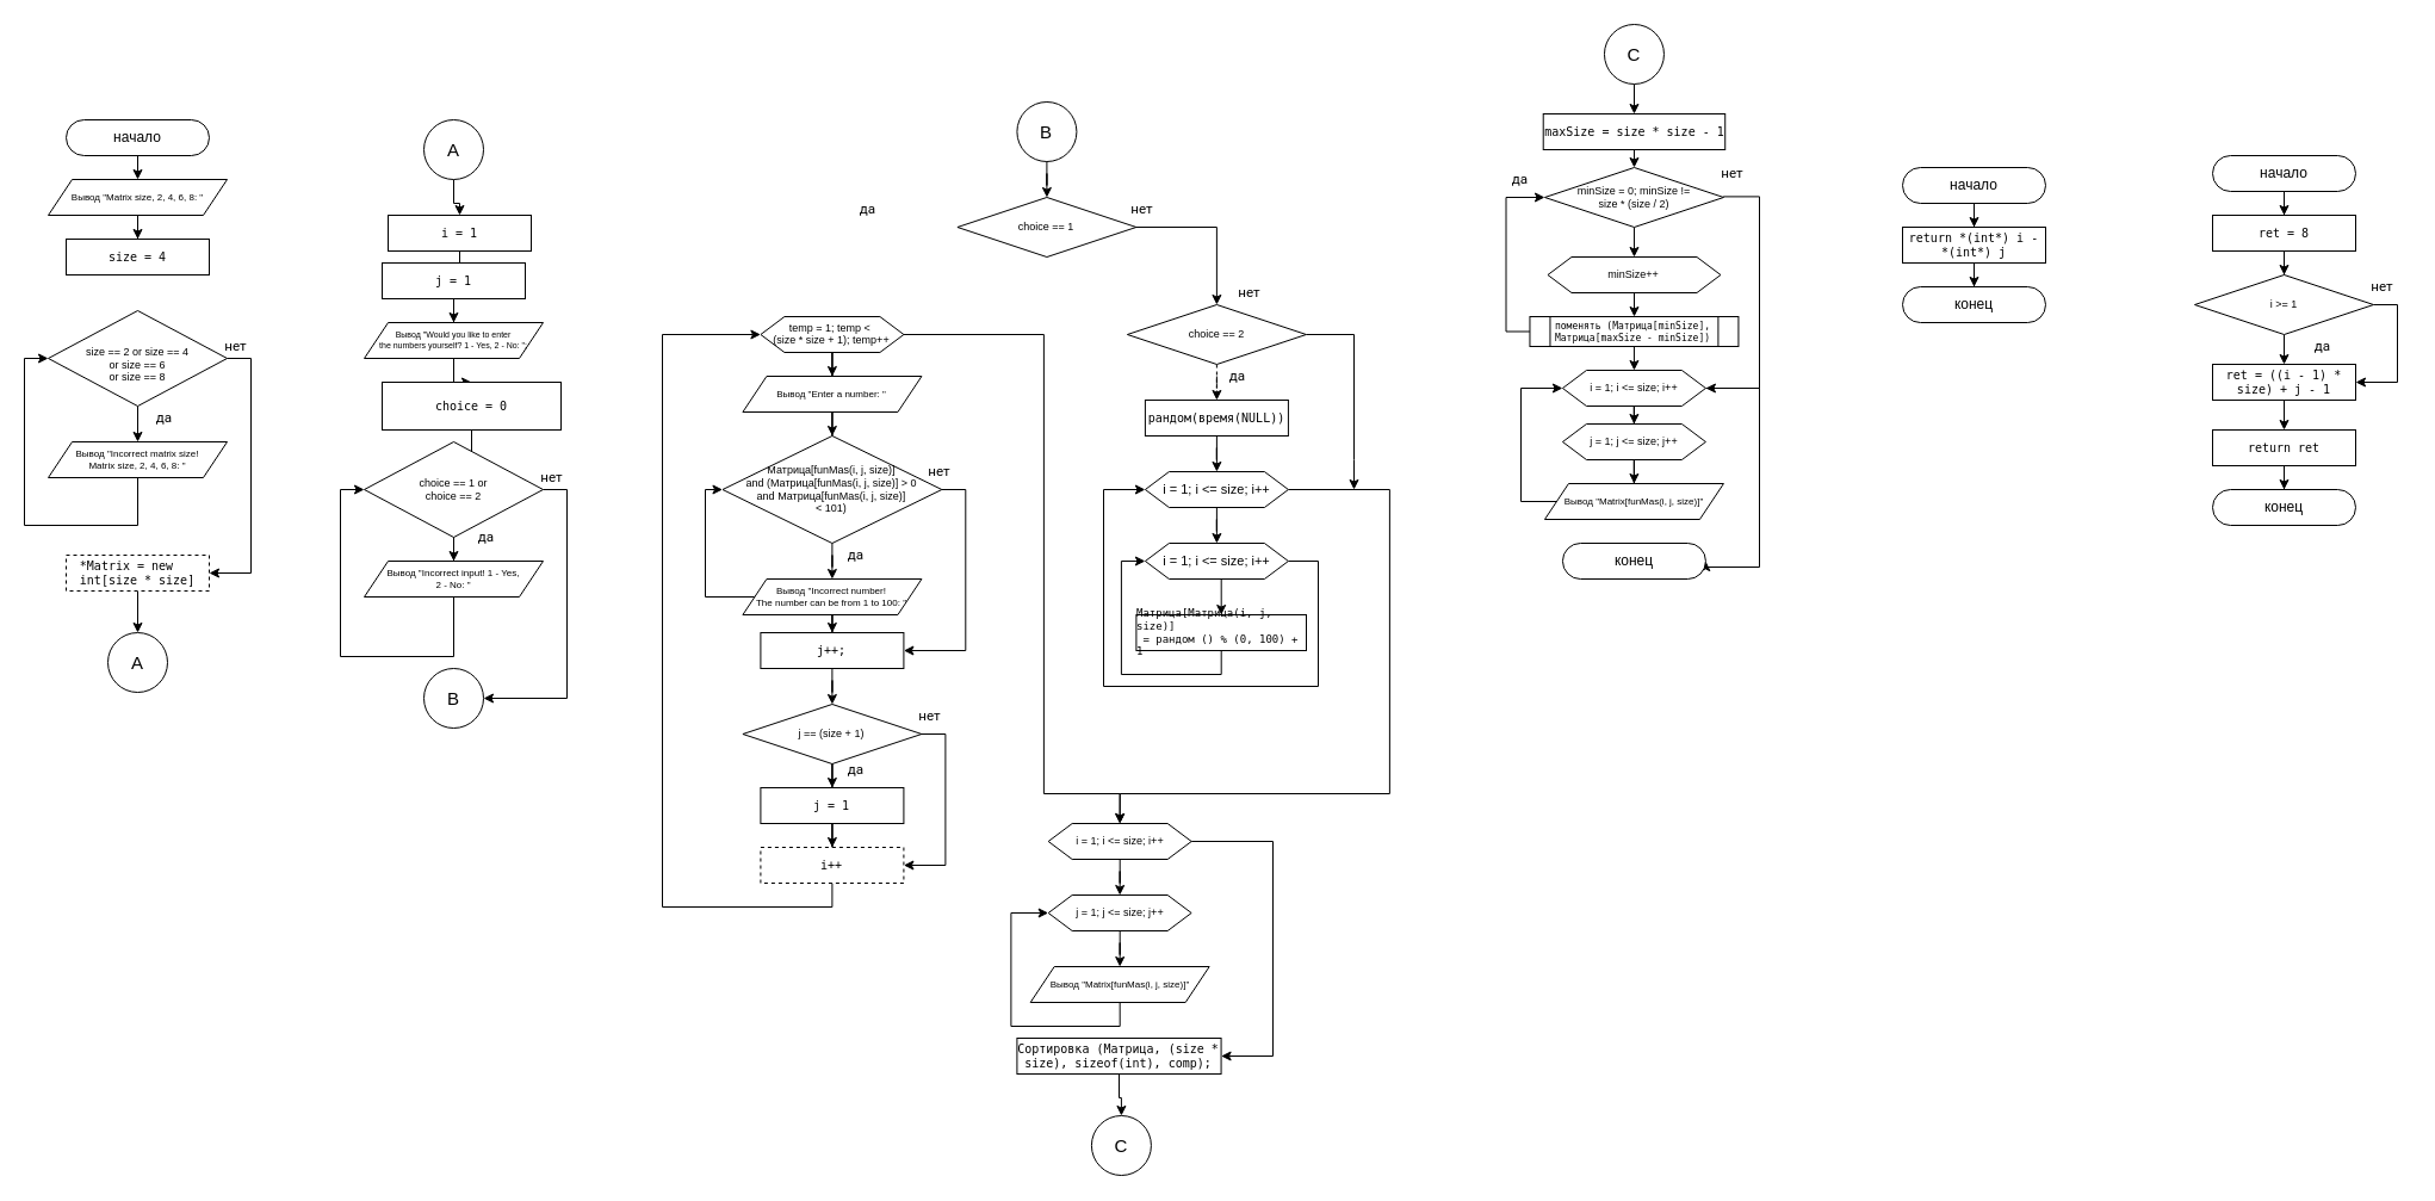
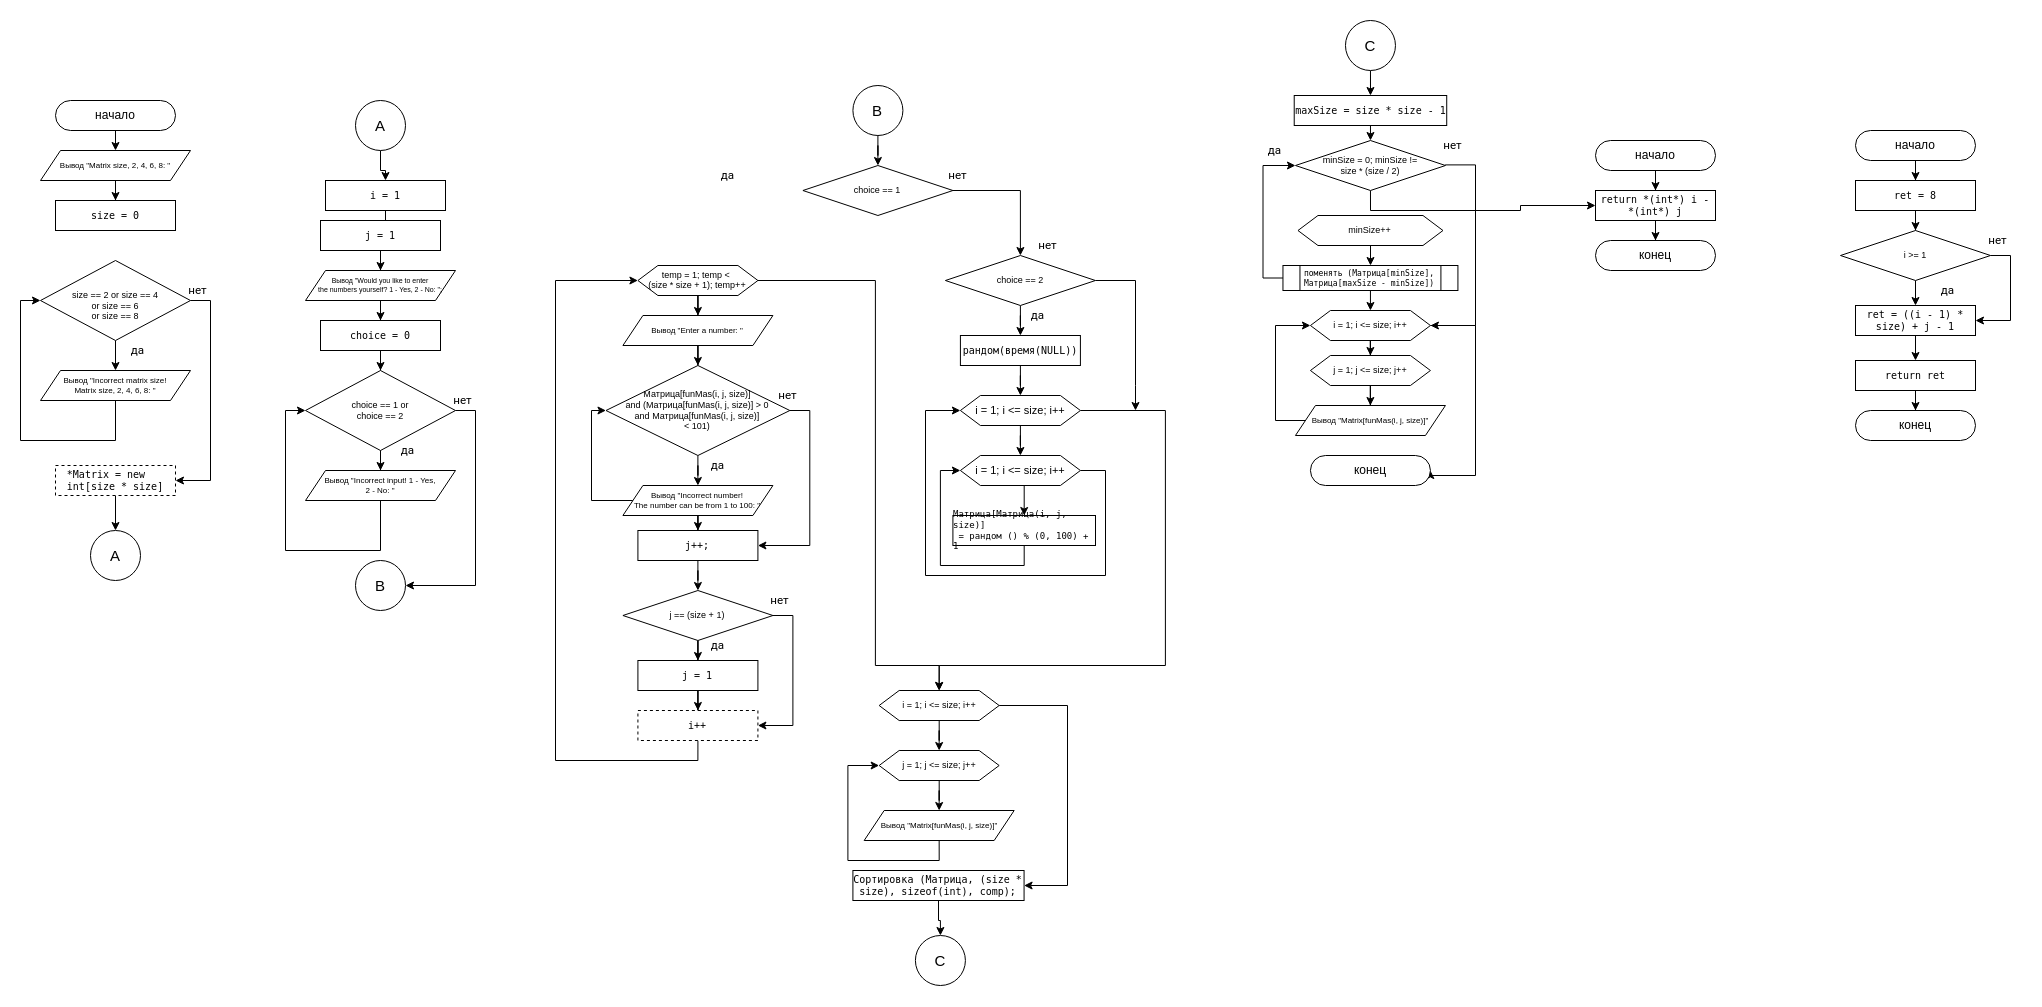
- <mxCell id="130" style="edgeStyle=orthogonalEdgeStyle;rounded=0;orthogonalLoop=1;jettySize=auto;html=1;exitX=0.5;exitY=1;exitDx=0;exitDy=0;entryX=0.5;entryY=0;entryDx=0;entryDy=0;" edge="1" parent="1" source="131" target="94"><mxGeometry relative="1" as="geometry" /></mxCell>
+ <mxCell id="130" style="edgeStyle=orthogonalEdgeStyle;rounded=0;orthogonalLoop=1;jettySize=auto;html=1;exitX=0.5;exitY=1;exitDx=0;exitDy=0;" edge="1" parent="1" source="131" target="110"><mxGeometry relative="1" as="geometry" /></mxCell>
- <mxCell id="6" value="&lt;div style=&quot;text-align: start; font-size: 10px;&quot;&gt;&lt;font face=&quot;monospace&quot; style=&quot;font-size: 10px;&quot;&gt;&lt;span style=&quot;font-size: 10px;&quot;&gt;size = 4&lt;/span&gt;&lt;/font&gt;&lt;br style=&quot;font-size: 10px;&quot;&gt;&lt;/div&gt;" style="rounded=0;whiteSpace=wrap;html=1;fontSize=10;" parent="1" vertex="1"><mxGeometry x="55" y="200" width="120" height="30" as="geometry" /></mxCell>
+ <mxCell id="6" value="&lt;div style=&quot;text-align: start; font-size: 10px;&quot;&gt;&lt;font face=&quot;monospace&quot; style=&quot;font-size: 10px;&quot;&gt;&lt;span style=&quot;font-size: 10px;&quot;&gt;size = 0&lt;/span&gt;&lt;/font&gt;&lt;br style=&quot;font-size: 10px;&quot;&gt;&lt;/div&gt;" style="rounded=0;whiteSpace=wrap;html=1;fontSize=10;" parent="1" vertex="1"><mxGeometry x="55" y="200" width="120" height="30" as="geometry" /></mxCell>
- <mxCell id="36" style="edgeStyle=orthogonalEdgeStyle;rounded=0;orthogonalLoop=1;jettySize=auto;html=1;entryX=0.5;entryY=0;entryDx=0;entryDy=0;fontSize=15;fontColor=#000000;dashed=1;" parent="1" source="38" target="43" edge="1"><mxGeometry relative="1" as="geometry" /></mxCell>
+ <mxCell id="36" style="edgeStyle=orthogonalEdgeStyle;rounded=0;orthogonalLoop=1;jettySize=auto;html=1;entryX=0.5;entryY=0;entryDx=0;entryDy=0;fontSize=15;fontColor=#000000;" parent="1" source="38" target="43" edge="1"><mxGeometry relative="1" as="geometry" /></mxCell>
- <mxCell id="23" value="&lt;div style=&quot;text-align: start;&quot;&gt;&lt;font face=&quot;monospace&quot;&gt;choice = 0&lt;/font&gt;&lt;br&gt;&lt;/div&gt;" style="rounded=0;whiteSpace=wrap;html=1;fontSize=10;" parent="1" vertex="1"><mxGeometry x="320" y="320" width="150" height="40" as="geometry" /></mxCell>
+ <mxCell id="23" value="&lt;div style=&quot;text-align: start;&quot;&gt;&lt;font face=&quot;monospace&quot;&gt;choice = 0&lt;/font&gt;&lt;br&gt;&lt;/div&gt;" style="rounded=0;whiteSpace=wrap;html=1;fontSize=10;" parent="1" vertex="1"><mxGeometry x="320" y="320" width="120" height="30" as="geometry" /></mxCell>
